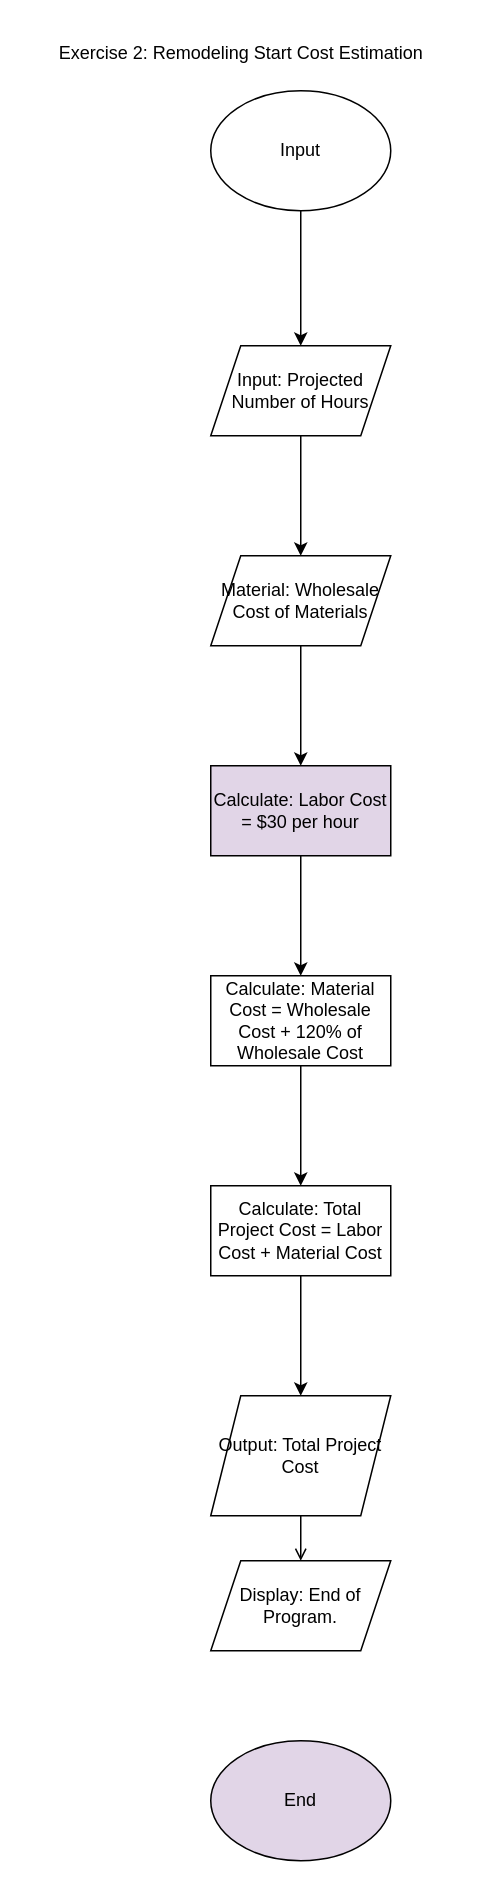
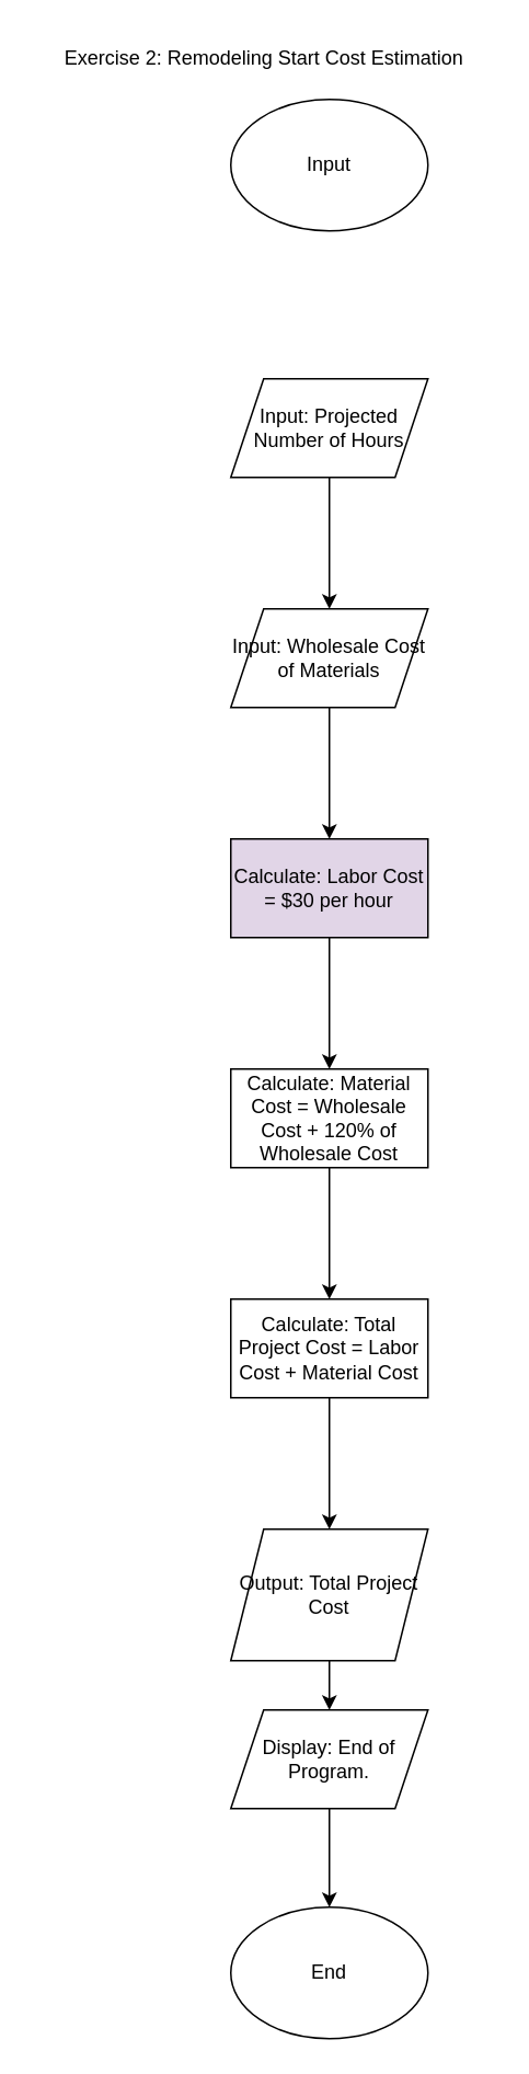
- <mxCell id="2" value="" style="edgeStyle=orthogonalEdgeStyle;rounded=0;orthogonalLoop=1;jettySize=auto;html=1;" edge="1" parent="1" source="3" target="5"><mxGeometry relative="1" as="geometry" /></mxCell>
- <mxCell id="7" value="Material: Wholesale Cost of Materials" style="shape=parallelogram;perimeter=parallelogramPerimeter;whiteSpace=wrap;html=1;fixedSize=1;" vertex="1" parent="1"><mxGeometry x="140" y="370" width="120" height="60" as="geometry" /></mxCell>
+ <mxCell id="7" value="Input: Wholesale Cost of Materials" style="shape=parallelogram;perimeter=parallelogramPerimeter;whiteSpace=wrap;html=1;fixedSize=1;" vertex="1" parent="1"><mxGeometry x="140" y="370" width="120" height="60" as="geometry" /></mxCell>
- <mxCell id="14" value="" style="edgeStyle=orthogonalEdgeStyle;rounded=0;orthogonalLoop=1;jettySize=auto;html=1;endArrow=open;" edge="1" parent="1" source="15" target="17"><mxGeometry relative="1" as="geometry" /></mxCell>
+ <mxCell id="14" value="" style="edgeStyle=orthogonalEdgeStyle;rounded=0;orthogonalLoop=1;jettySize=auto;html=1;" edge="1" parent="1" source="15" target="17"><mxGeometry relative="1" as="geometry" /></mxCell>
+ <mxCell id="16" value="" style="edgeStyle=orthogonalEdgeStyle;rounded=0;orthogonalLoop=1;jettySize=auto;html=1;" edge="1" parent="1" source="17" target="18"><mxGeometry relative="1" as="geometry" /></mxCell>
- <mxCell id="18" value="End" style="ellipse;whiteSpace=wrap;html=1;fillColor=#e1d5e7;" vertex="1" parent="1"><mxGeometry x="140" y="1160" width="120" height="80" as="geometry" /></mxCell>
+ <mxCell id="18" value="End" style="ellipse;whiteSpace=wrap;html=1;" vertex="1" parent="1"><mxGeometry x="140" y="1160" width="120" height="80" as="geometry" /></mxCell>
